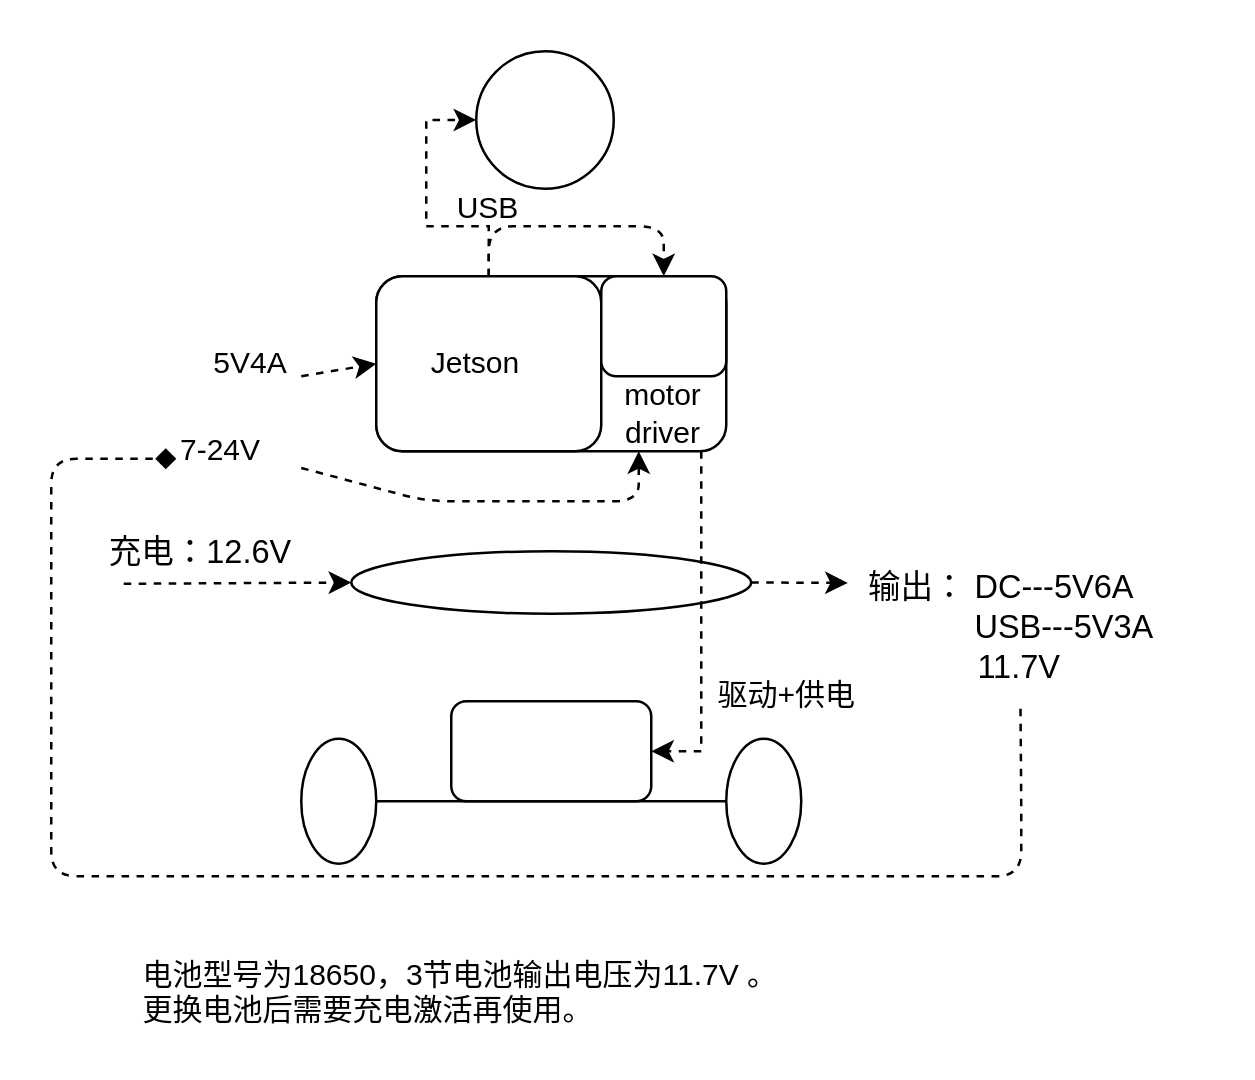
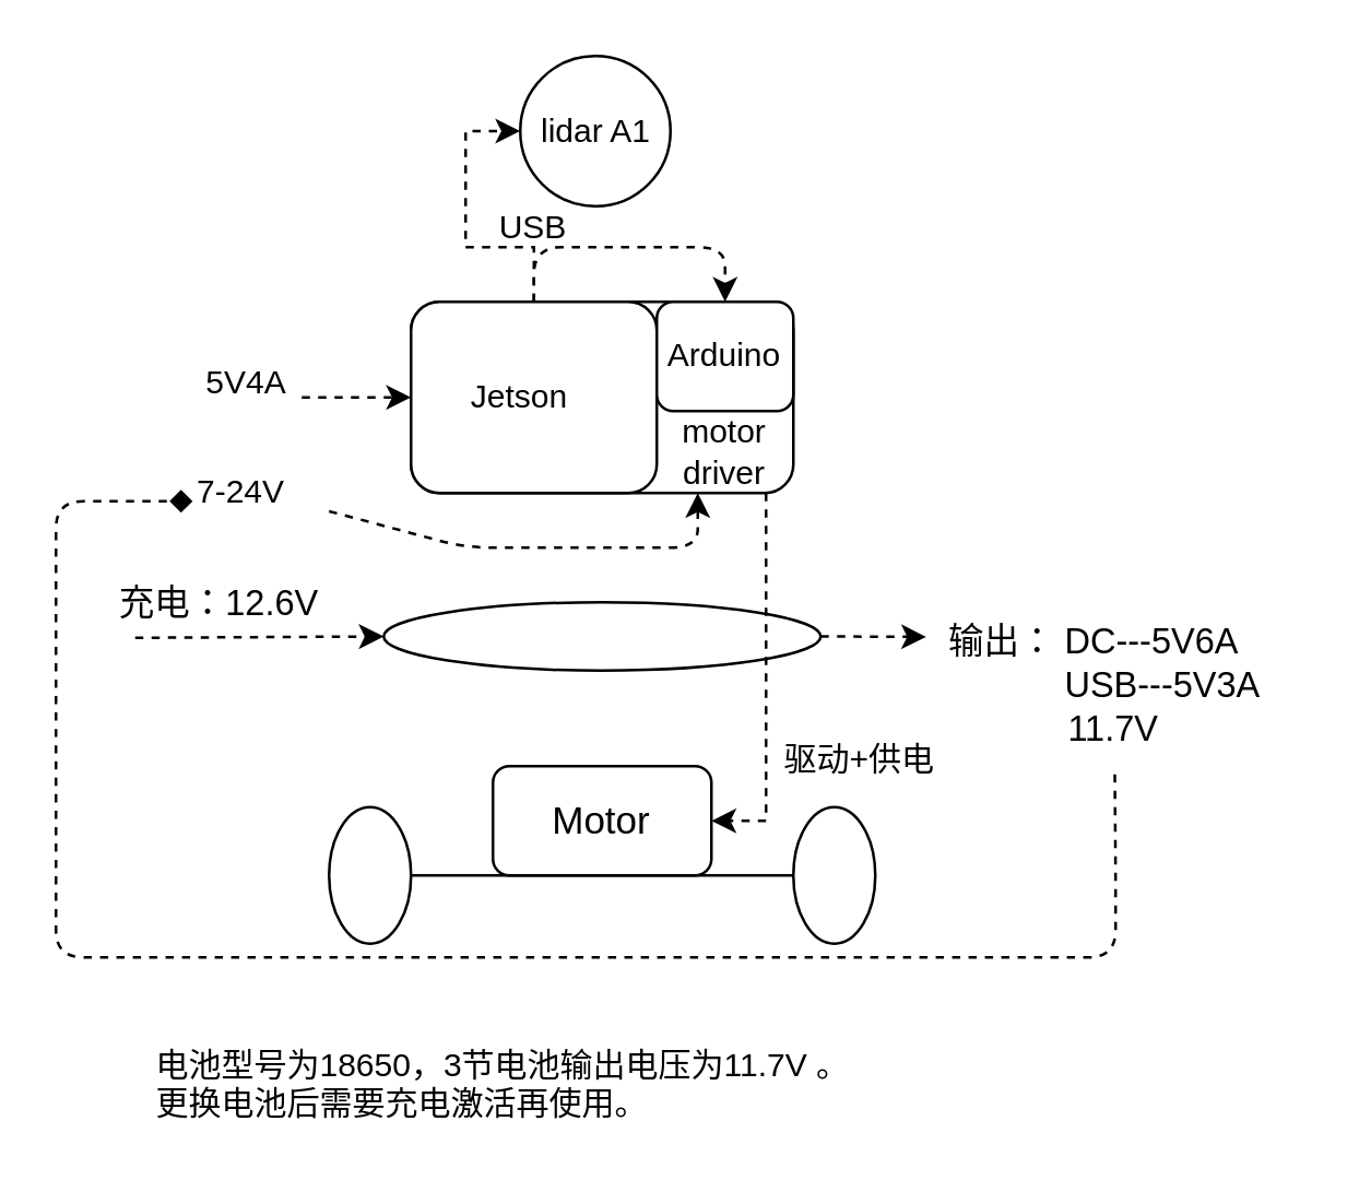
+ <mxCell id="20" value="lidar A1" style="text;html=1;strokeColor=none;fillColor=none;align=center;verticalAlign=middle;whiteSpace=wrap;rounded=0;" parent="1" vertex="1"><mxGeometry x="192.5" y="40" width="50" height="15" as="geometry" /></mxCell>
+ <mxCell id="16" value="Arduino&lt;br&gt;" style="text;html=1;strokeColor=none;fillColor=none;align=center;verticalAlign=middle;whiteSpace=wrap;rounded=0;" parent="1" vertex="1"><mxGeometry x="250" y="120" width="30" height="20" as="geometry" /></mxCell>
- <mxCell id="23" value="5V4A" style="text;html=1;strokeColor=none;fillColor=none;align=center;verticalAlign=middle;whiteSpace=wrap;rounded=0;" parent="1" vertex="1"><mxGeometry x="80" y="135" width="40" height="20" as="geometry" /></mxCell>
+ <mxCell id="23" value="5V4A" style="text;html=1;strokeColor=none;fillColor=none;align=center;verticalAlign=middle;whiteSpace=wrap;rounded=0;" parent="1" vertex="1"><mxGeometry x="70" y="130" width="40" height="20" as="geometry" /></mxCell>
+ <mxCell id="6" value="&lt;font style=&quot;font-size: 14px&quot;&gt;Motor&lt;/font&gt;" style="text;html=1;strokeColor=none;fillColor=none;align=center;verticalAlign=middle;whiteSpace=wrap;rounded=0;" parent="1" vertex="1"><mxGeometry x="195" y="287.5" width="50" height="25" as="geometry" /></mxCell>
